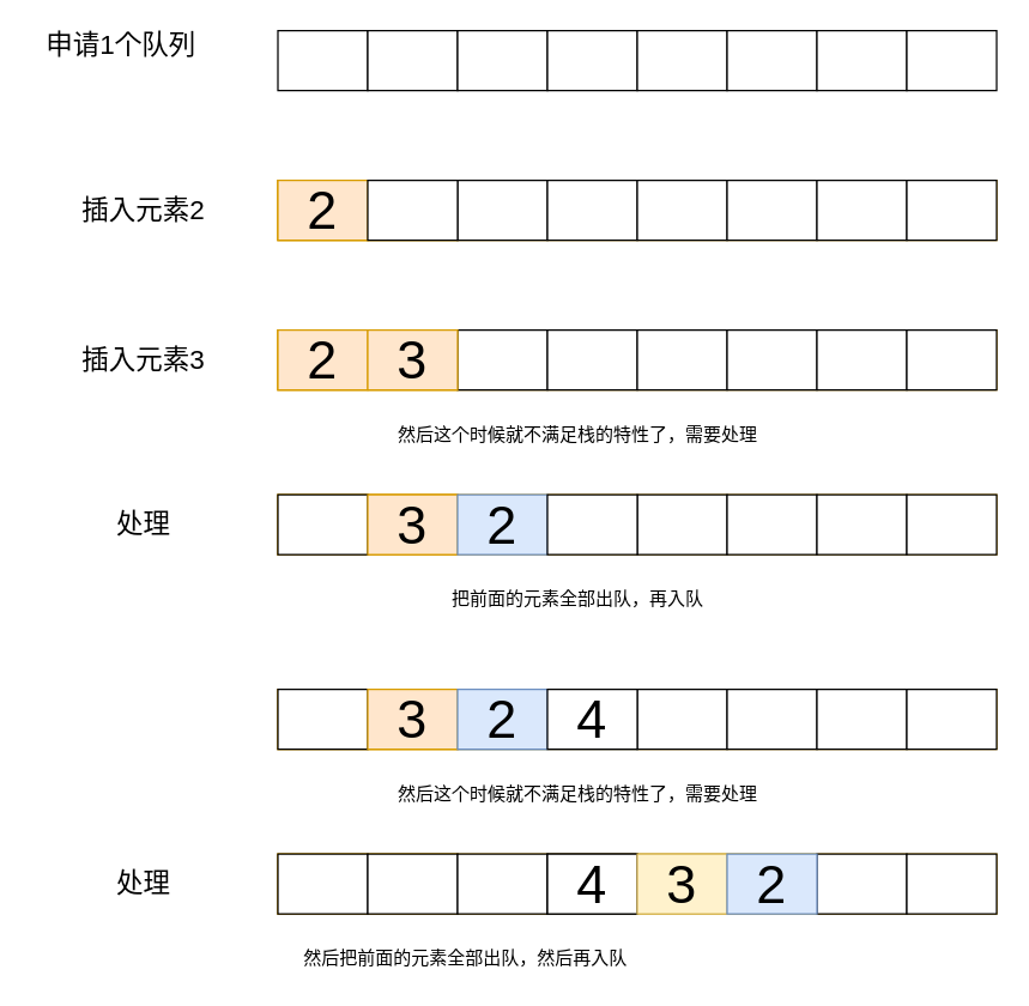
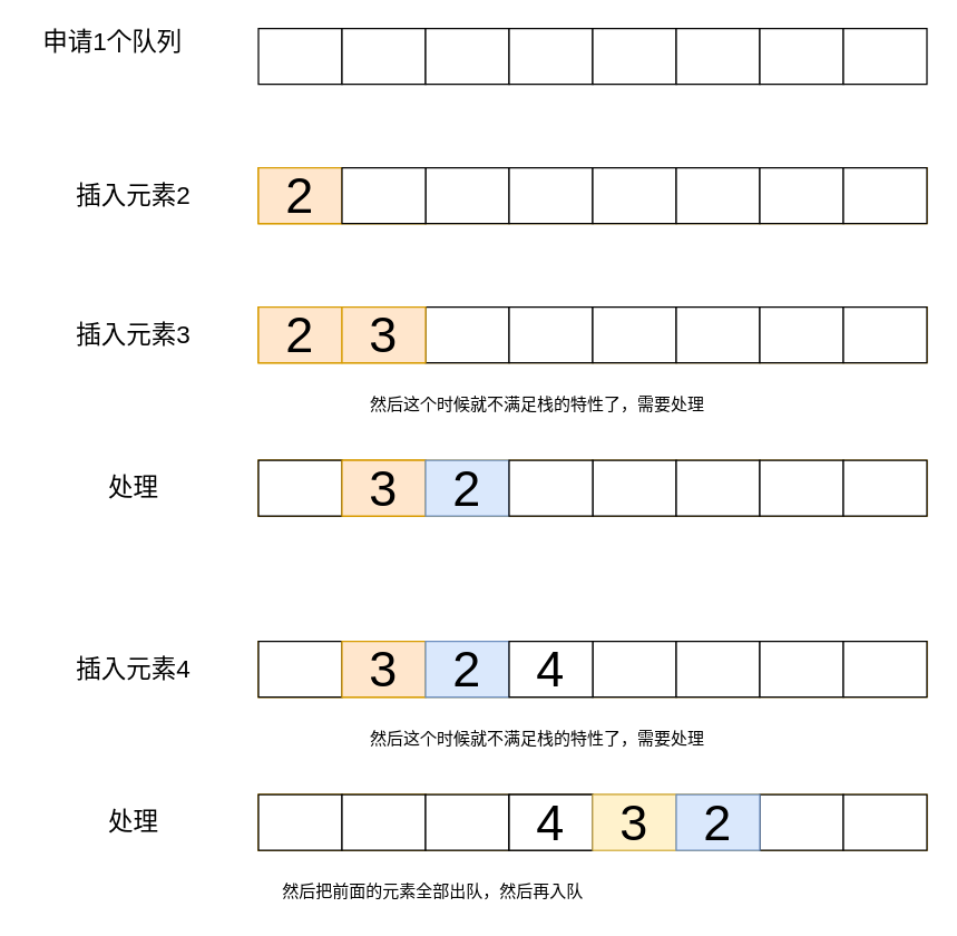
- <mxCell id="56" value="把前面的元素全部出队，再入队" style="text;html=1;align=center;verticalAlign=middle;resizable=0;points=[];;autosize=1;" vertex="1" parent="1"><mxGeometry x="295" y="390" width="180" height="20" as="geometry" /></mxCell>
+ <mxCell id="59" value="&lt;font style=&quot;font-size: 18px&quot;&gt;插入元素4&lt;/font&gt;" style="text;html=1;align=center;verticalAlign=middle;resizable=0;points=[];;autosize=1;" vertex="1" parent="1"><mxGeometry x="45" y="470" width="100" height="20" as="geometry" /></mxCell>
